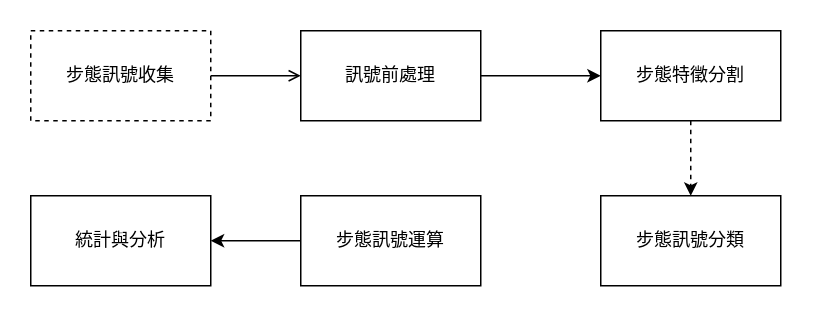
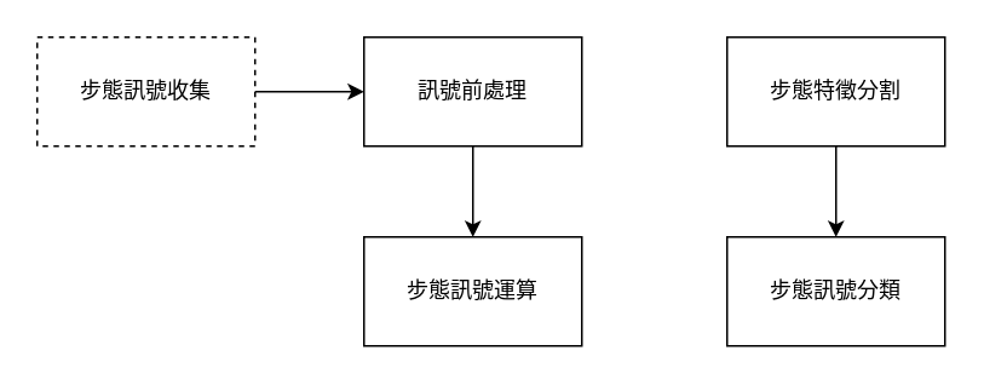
- <mxCell id="3" value="" style="endArrow=open;html=1;rounded=0;fontFamily=Helvetica;fontSize=12;fontColor=default;exitX=1;exitY=0.5;exitDx=0;exitDy=0;entryX=0;entryY=0.5;entryDx=0;entryDy=0;" edge="1" parent="1" source="2" target="5"><mxGeometry width="50" height="50" relative="1" as="geometry"><mxPoint x="80" y="110" as="sourcePoint" /><mxPoint x="80" y="160" as="targetPoint" /></mxGeometry></mxCell>
+ <mxCell id="3" value="" style="endArrow=classic;html=1;rounded=0;fontFamily=Helvetica;fontSize=12;fontColor=default;exitX=1;exitY=0.5;exitDx=0;exitDy=0;entryX=0;entryY=0.5;entryDx=0;entryDy=0;" edge="1" parent="1" source="2" target="5"><mxGeometry width="50" height="50" relative="1" as="geometry"><mxPoint x="80" y="110" as="sourcePoint" /><mxPoint x="80" y="160" as="targetPoint" /></mxGeometry></mxCell>
- <mxCell id="4" value="" style="edgeStyle=orthogonalEdgeStyle;rounded=0;orthogonalLoop=1;jettySize=auto;html=1;fontFamily=Helvetica;fontSize=12;fontColor=default;entryX=0;entryY=0.5;entryDx=0;entryDy=0;" edge="1" parent="1" source="5" target="6"><mxGeometry relative="1" as="geometry" /></mxCell>
+ <mxCell id="4" value="" style="edgeStyle=orthogonalEdgeStyle;rounded=0;orthogonalLoop=1;jettySize=auto;html=1;fontFamily=Helvetica;fontSize=12;fontColor=default;" edge="1" parent="1" source="5" target="9"><mxGeometry relative="1" as="geometry" /></mxCell>
- <mxCell id="7" value="" style="endArrow=classic;html=1;rounded=0;fontFamily=Helvetica;fontSize=12;fontColor=default;exitX=0.5;exitY=1;exitDx=0;exitDy=0;entryX=0.5;entryY=0;entryDx=0;entryDy=0;dashed=1;" edge="1" parent="1" source="6" target="8"><mxGeometry width="50" height="50" relative="1" as="geometry"><mxPoint x="80" y="310" as="sourcePoint" /><mxPoint x="80" y="360" as="targetPoint" /></mxGeometry></mxCell>
+ <mxCell id="7" value="" style="endArrow=classic;html=1;rounded=0;fontFamily=Helvetica;fontSize=12;fontColor=default;exitX=0.5;exitY=1;exitDx=0;exitDy=0;entryX=0.5;entryY=0;entryDx=0;entryDy=0;" edge="1" parent="1" source="6" target="8"><mxGeometry width="50" height="50" relative="1" as="geometry"><mxPoint x="80" y="310" as="sourcePoint" /><mxPoint x="80" y="360" as="targetPoint" /></mxGeometry></mxCell>
- <mxCell id="10" value="統計與分析" style="rounded=0;whiteSpace=wrap;html=1;labelBackgroundColor=default;strokeColor=default;fontFamily=Helvetica;fontSize=12;fontColor=default;fillColor=default;" vertex="1" parent="1"><mxGeometry x="20" y="130" width="120" height="60" as="geometry" /></mxCell>
- <mxCell id="11" style="edgeStyle=orthogonalEdgeStyle;rounded=0;orthogonalLoop=1;jettySize=auto;html=1;exitX=0;exitY=0.5;exitDx=0;exitDy=0;fontFamily=Helvetica;fontSize=12;fontColor=default;entryX=1;entryY=0.5;entryDx=0;entryDy=0;" edge="1" parent="1" source="9" target="10"><mxGeometry relative="1" as="geometry" /></mxCell>
